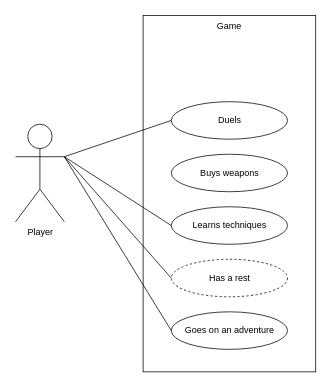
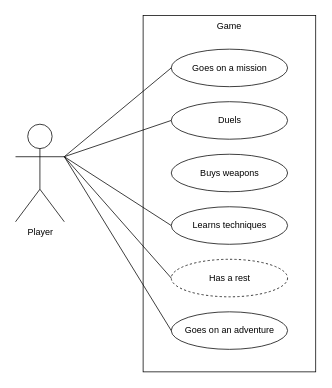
+ <mxCell id="5" value="Goes on a mission" style="ellipse;whiteSpace=wrap;html=1;labelBackgroundColor=none;" vertex="1" parent="4"><mxGeometry width="155" height="50" as="geometry" /></mxCell>
+ <mxCell id="6" value="" style="endArrow=none;html=1;entryX=0;entryY=0.5;entryDx=0;entryDy=0;exitX=1;exitY=0.333;exitDx=0;exitDy=0;exitPerimeter=0;" edge="1" parent="4" source="2" target="5"><mxGeometry width="50" height="50" relative="1" as="geometry"><mxPoint x="-137.5" y="180" as="sourcePoint" /><mxPoint y="20" as="targetPoint" /><Array as="points" /></mxGeometry></mxCell>
